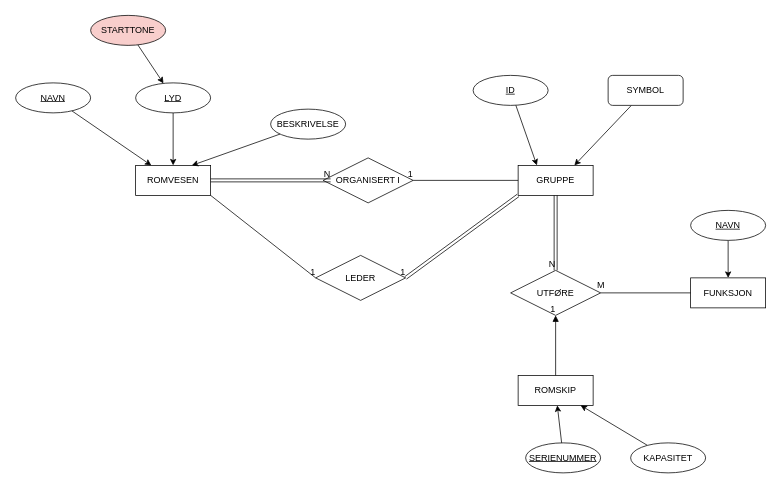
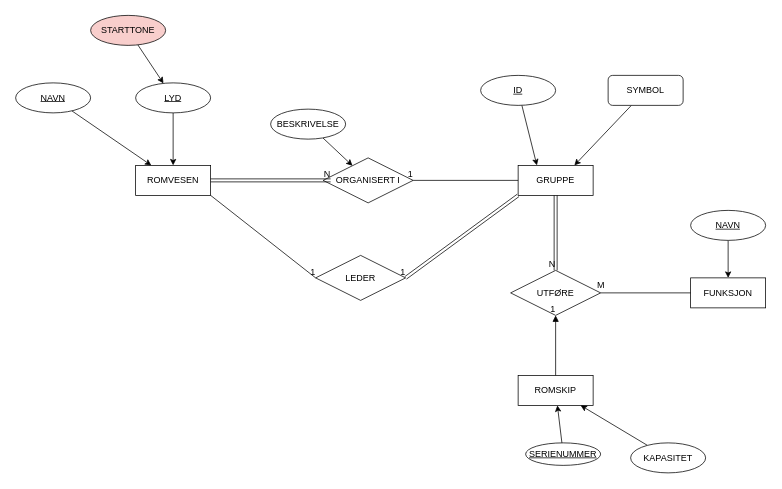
- <mxCell id="18" value="ID" style="ellipse;whiteSpace=wrap;html=1;align=center;fontStyle=4;" vertex="1" parent="1"><mxGeometry x="630" y="100" width="100" height="40" as="geometry" /></mxCell>
+ <mxCell id="18" value="ID" style="ellipse;whiteSpace=wrap;html=1;align=center;fontStyle=4;" vertex="1" parent="1"><mxGeometry x="640" y="100" width="100" height="40" as="geometry" /></mxCell>
- <mxCell id="9" style="edgeStyle=none;html=1;entryX=0.75;entryY=0;entryDx=0;entryDy=0;" edge="1" parent="1" source="10" target="2"><mxGeometry relative="1" as="geometry" /></mxCell>
+ <mxCell id="9" style="edgeStyle=none;html=1;" edge="1" parent="1" source="10" target="12"><mxGeometry relative="1" as="geometry" /></mxCell>
- <mxCell id="32" value="SERIENUMMER" style="ellipse;whiteSpace=wrap;html=1;align=center;fontStyle=4;" vertex="1" parent="1"><mxGeometry x="700" y="590" width="100" height="40" as="geometry" /></mxCell>
+ <mxCell id="32" value="SERIENUMMER" style="ellipse;whiteSpace=wrap;html=1;align=center;fontStyle=4;" vertex="1" parent="1"><mxGeometry x="700" y="590" width="100" height="30" as="geometry" /></mxCell>
